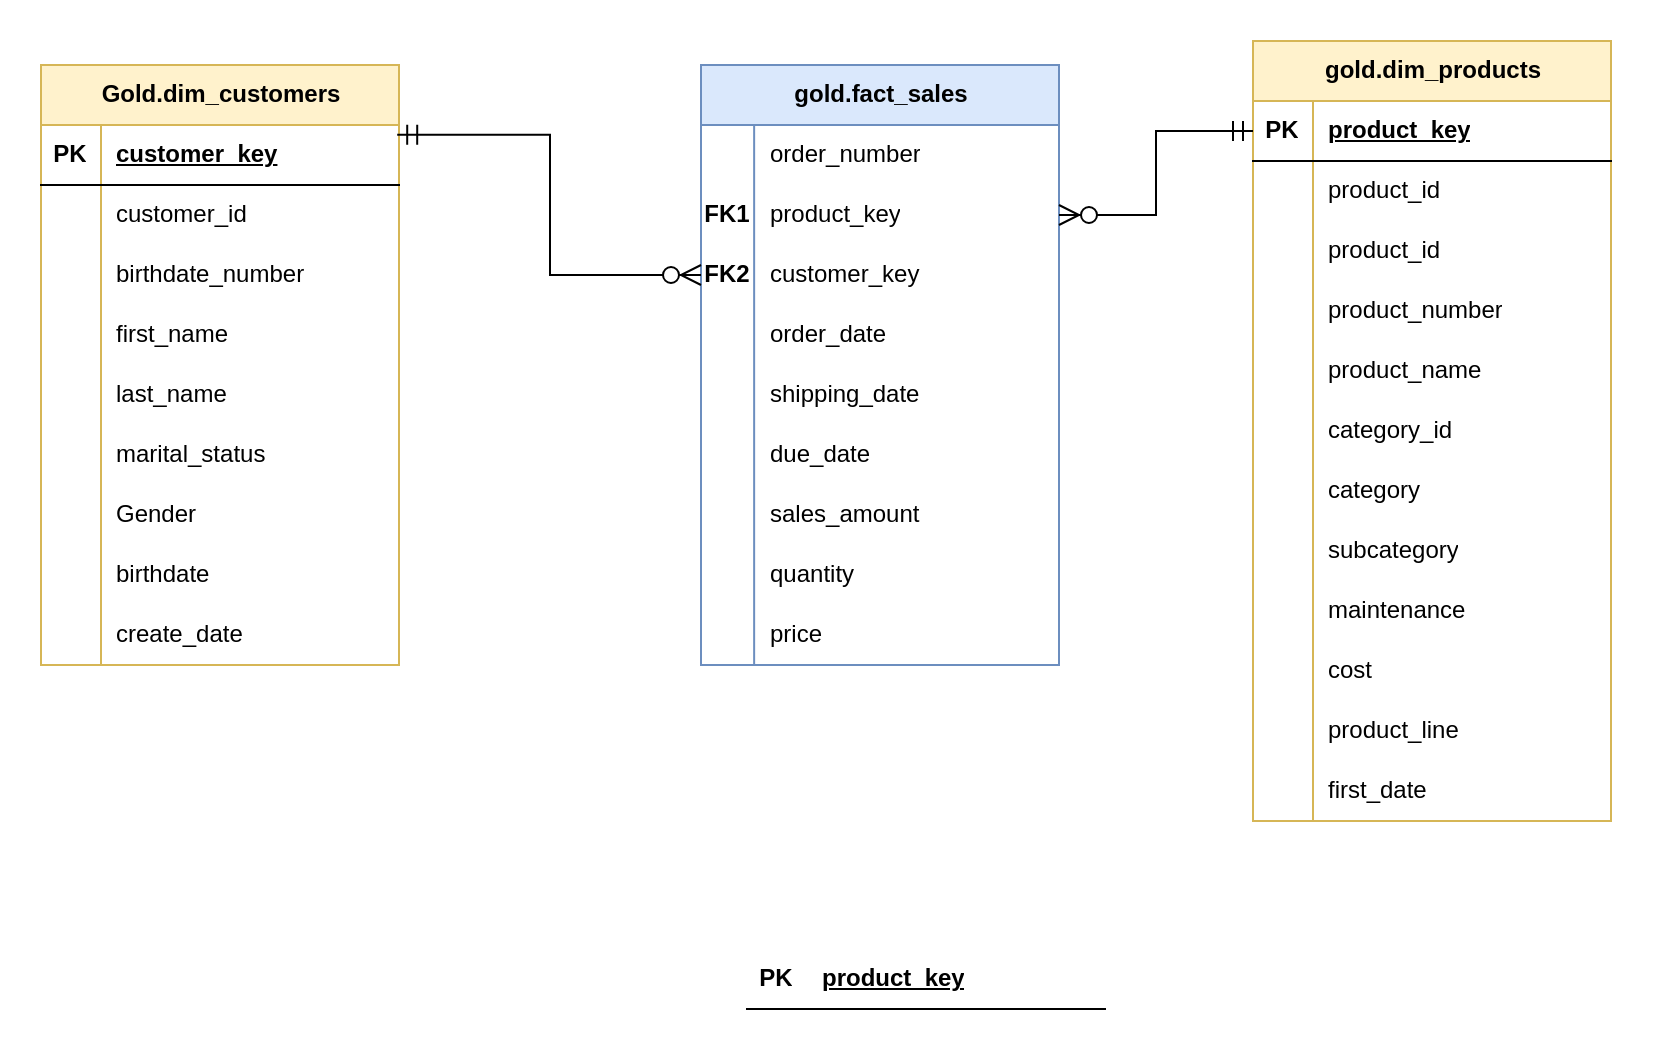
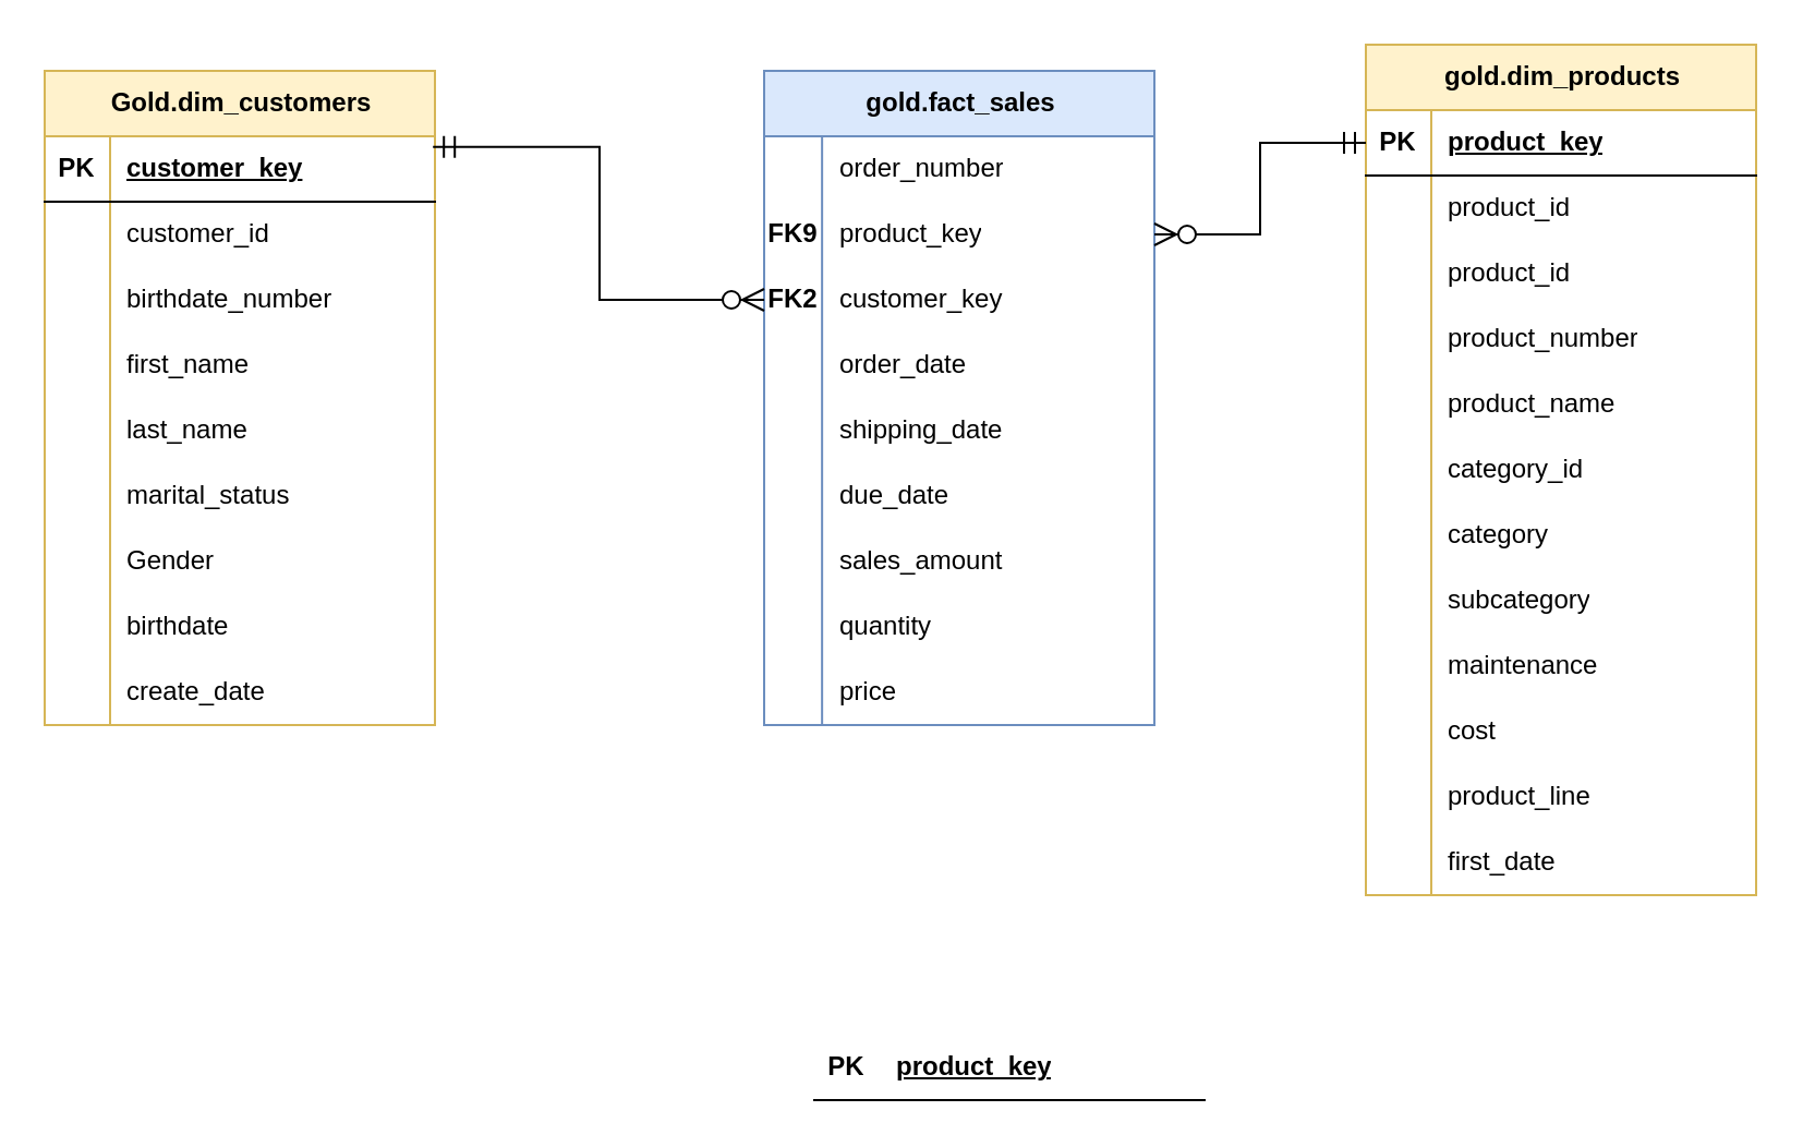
- <mxCell id="75" value="&lt;b&gt;FK1&lt;/b&gt;" style="shape=partialRectangle;connectable=0;fillColor=none;top=0;left=0;bottom=0;right=0;editable=1;overflow=hidden;whiteSpace=wrap;html=1;" vertex="1" parent="74"><mxGeometry width="26.567" height="30" as="geometry"><mxRectangle width="26.567" height="30" as="alternateBounds" /></mxGeometry></mxCell>
+ <mxCell id="75" value="&lt;b&gt;FK9&lt;/b&gt;" style="shape=partialRectangle;connectable=0;fillColor=none;top=0;left=0;bottom=0;right=0;editable=1;overflow=hidden;whiteSpace=wrap;html=1;" vertex="1" parent="74"><mxGeometry width="26.567" height="30" as="geometry"><mxRectangle width="26.567" height="30" as="alternateBounds" /></mxGeometry></mxCell>
